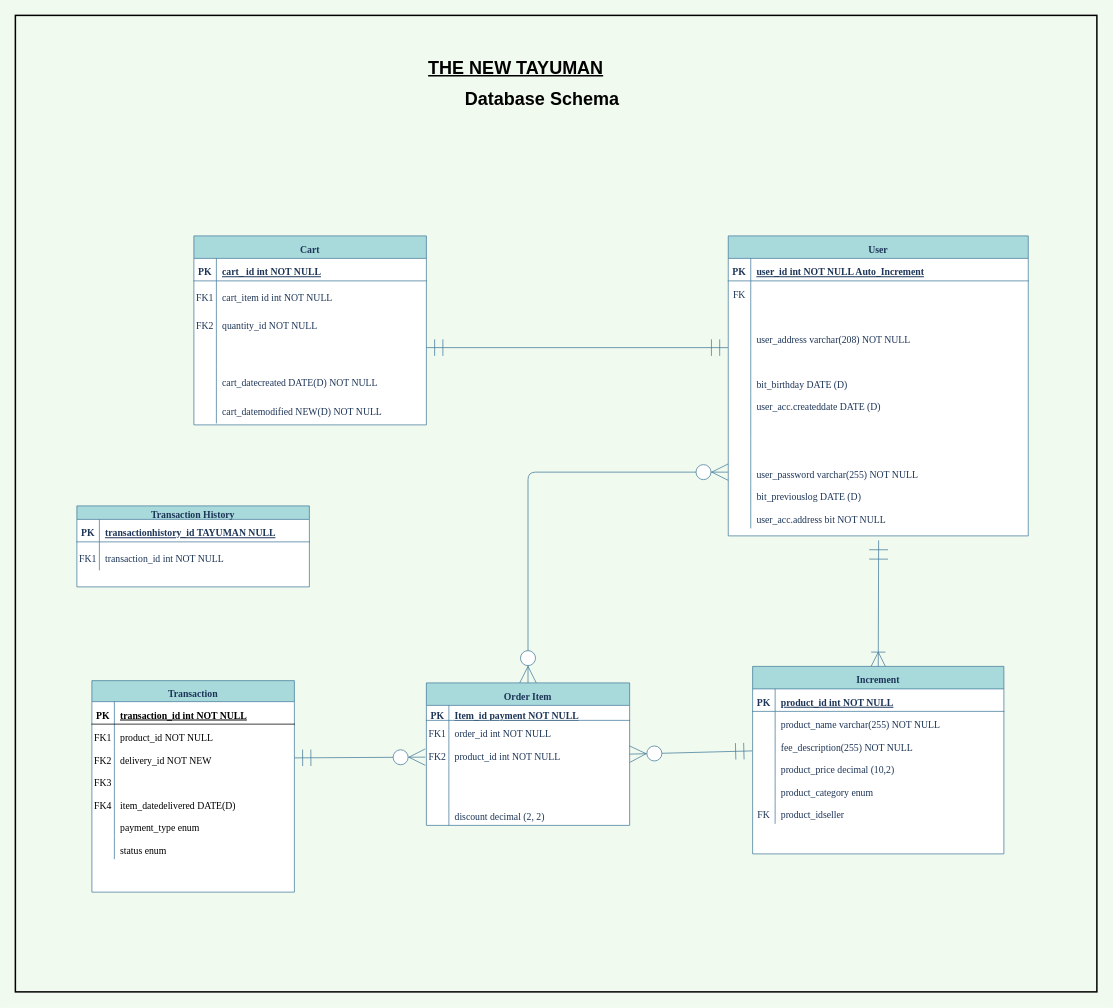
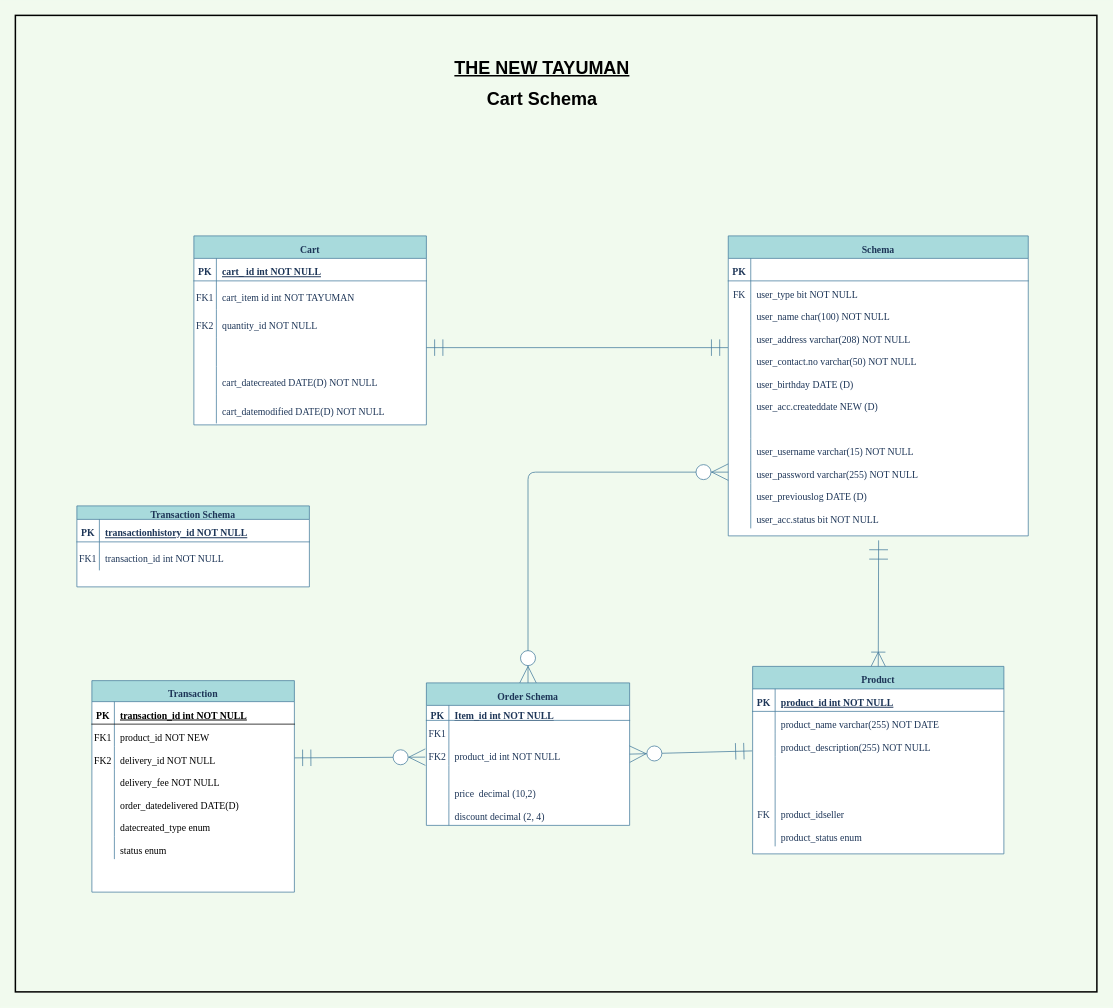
- <mxCell id="83" value="&lt;font style=&quot;font-size: 24px&quot;&gt;&lt;b&gt;&lt;u&gt;THE NEW TAYUMAN&lt;/u&gt;&lt;/b&gt;&lt;/font&gt;" style="text;html=1;align=center;verticalAlign=middle;resizable=0;points=[];autosize=1;" parent="1" vertex="1"><mxGeometry x="560.5" y="76" width="252" height="28" as="geometry" /></mxCell>
+ <mxCell id="83" value="&lt;font style=&quot;font-size: 24px&quot;&gt;&lt;b&gt;&lt;u&gt;THE NEW TAYUMAN&lt;/u&gt;&lt;/b&gt;&lt;/font&gt;" style="text;html=1;align=center;verticalAlign=middle;resizable=0;points=[];autosize=1;" parent="1" vertex="1"><mxGeometry x="595.5" y="76" width="252" height="28" as="geometry" /></mxCell>
- <mxCell id="84" value="&lt;span style=&quot;font-size: 24px&quot;&gt;&lt;b&gt;Database Schema&lt;/b&gt;&lt;/span&gt;" style="text;html=1;align=center;verticalAlign=middle;resizable=0;points=[];autosize=1;" parent="1" vertex="1"><mxGeometry x="609.5" y="118" width="224" height="28" as="geometry" /></mxCell>
+ <mxCell id="84" value="&lt;span style=&quot;font-size: 24px&quot;&gt;&lt;b&gt;Cart Schema&lt;/b&gt;&lt;/span&gt;" style="text;html=1;align=center;verticalAlign=middle;resizable=0;points=[];autosize=1;" parent="1" vertex="1"><mxGeometry x="609.5" y="118" width="224" height="28" as="geometry" /></mxCell>
- <mxCell id="21" value="User" style="shape=table;startSize=30;container=1;collapsible=1;childLayout=tableLayout;fixedRows=1;rowLines=0;fontStyle=1;align=center;resizeLast=1;fillColor=#A8DADC;strokeColor=#457B9D;fontColor=#1D3557;fontFamily=Verdana;spacingTop=5;fontSize=13;swimlaneFillColor=#ffffff;" parent="1" vertex="1"><mxGeometry x="970.5" y="314" width="400" height="400" as="geometry" /></mxCell>
+ <mxCell id="21" value="Schema" style="shape=table;startSize=30;container=1;collapsible=1;childLayout=tableLayout;fixedRows=1;rowLines=0;fontStyle=1;align=center;resizeLast=1;fillColor=#A8DADC;strokeColor=#457B9D;fontColor=#1D3557;fontFamily=Verdana;spacingTop=5;fontSize=13;swimlaneFillColor=#ffffff;" parent="1" vertex="1"><mxGeometry x="970.5" y="314" width="400" height="400" as="geometry" /></mxCell>
- <mxCell id="24" value="user_id int NOT NULL Auto_Increment" style="shape=partialRectangle;overflow=hidden;connectable=0;fillColor=none;top=0;left=0;bottom=0;right=0;align=left;spacingLeft=6;fontStyle=5;strokeColor=#457B9D;fontColor=#1D3557;fontFamily=Verdana;spacingTop=5;fontSize=13;" parent="22" vertex="1"><mxGeometry x="30" width="370" height="30" as="geometry" /></mxCell>
+ <mxCell id="27" value="user_type bit NOT NULL" style="shape=partialRectangle;overflow=hidden;connectable=0;fillColor=none;top=0;left=0;bottom=0;right=0;align=left;spacingLeft=6;strokeColor=#457B9D;fontColor=#1D3557;fontFamily=Verdana;spacingTop=5;fontSize=13;" parent="25" vertex="1"><mxGeometry x="30" width="370" height="30" as="geometry" /></mxCell>
- <mxCell id="91" value="cart_item id int NOT NULL" style="shape=partialRectangle;overflow=hidden;connectable=0;fillColor=none;top=0;left=0;bottom=0;right=0;align=left;spacingLeft=6;strokeColor=#457B9D;fontColor=#1D3557;fontFamily=Verdana;spacingTop=5;fontSize=13;" parent="89" vertex="1"><mxGeometry x="30" width="280" height="38" as="geometry" /></mxCell>
+ <mxCell id="91" value="cart_item id int NOT TAYUMAN" style="shape=partialRectangle;overflow=hidden;connectable=0;fillColor=none;top=0;left=0;bottom=0;right=0;align=left;spacingLeft=6;strokeColor=#457B9D;fontColor=#1D3557;fontFamily=Verdana;spacingTop=5;fontSize=13;" parent="89" vertex="1"><mxGeometry x="30" width="280" height="38" as="geometry" /></mxCell>
+ <mxCell id="30" value="user_name char(100) NOT NULL" style="shape=partialRectangle;overflow=hidden;connectable=0;fillColor=none;top=0;left=0;bottom=0;right=0;align=left;spacingLeft=6;strokeColor=#457B9D;fontColor=#1D3557;fontFamily=Verdana;spacingTop=5;fontSize=13;" parent="28" vertex="1"><mxGeometry x="30" width="370" height="30" as="geometry" /></mxCell>
+ <mxCell id="36" value="user_contact.no varchar(50) NOT NULL" style="shape=partialRectangle;overflow=hidden;connectable=0;fillColor=none;top=0;left=0;bottom=0;right=0;align=left;spacingLeft=6;strokeColor=#457B9D;fontColor=#1D3557;fontFamily=Verdana;spacingTop=5;fontSize=13;" parent="34" vertex="1"><mxGeometry x="30" width="370" height="30" as="geometry" /></mxCell>
- <mxCell id="39" value="bit_birthday DATE (D) " style="shape=partialRectangle;overflow=hidden;connectable=0;fillColor=none;top=0;left=0;bottom=0;right=0;align=left;spacingLeft=6;strokeColor=#457B9D;fontColor=#1D3557;fontFamily=Verdana;spacingTop=5;fontSize=13;" parent="37" vertex="1"><mxGeometry x="30" width="370" height="30" as="geometry" /></mxCell>
+ <mxCell id="39" value="user_birthday DATE (D) " style="shape=partialRectangle;overflow=hidden;connectable=0;fillColor=none;top=0;left=0;bottom=0;right=0;align=left;spacingLeft=6;strokeColor=#457B9D;fontColor=#1D3557;fontFamily=Verdana;spacingTop=5;fontSize=13;" parent="37" vertex="1"><mxGeometry x="30" width="370" height="30" as="geometry" /></mxCell>
- <mxCell id="42" value="user_acc.createddate DATE (D)" style="shape=partialRectangle;overflow=hidden;connectable=0;fillColor=none;top=0;left=0;bottom=0;right=0;align=left;spacingLeft=6;strokeColor=#457B9D;fontColor=#1D3557;fontFamily=Verdana;spacingTop=5;fontSize=13;" parent="40" vertex="1"><mxGeometry x="30" width="370" height="30" as="geometry" /></mxCell>
+ <mxCell id="42" value="user_acc.createddate NEW (D)" style="shape=partialRectangle;overflow=hidden;connectable=0;fillColor=none;top=0;left=0;bottom=0;right=0;align=left;spacingLeft=6;strokeColor=#457B9D;fontColor=#1D3557;fontFamily=Verdana;spacingTop=5;fontSize=13;" parent="40" vertex="1"><mxGeometry x="30" width="370" height="30" as="geometry" /></mxCell>
- <mxCell id="103" value="cart_datemodified NEW(D) NOT NULL" style="shape=partialRectangle;overflow=hidden;connectable=0;fillColor=none;top=0;left=0;bottom=0;right=0;align=left;spacingLeft=6;strokeColor=#457B9D;fontColor=#1D3557;fontFamily=Verdana;spacingTop=5;fontSize=13;" parent="101" vertex="1"><mxGeometry x="30" width="280" height="38" as="geometry" /></mxCell>
+ <mxCell id="103" value="cart_datemodified DATE(D) NOT NULL" style="shape=partialRectangle;overflow=hidden;connectable=0;fillColor=none;top=0;left=0;bottom=0;right=0;align=left;spacingLeft=6;strokeColor=#457B9D;fontColor=#1D3557;fontFamily=Verdana;spacingTop=5;fontSize=13;" parent="101" vertex="1"><mxGeometry x="30" width="280" height="38" as="geometry" /></mxCell>
+ <mxCell id="48" value="user_username varchar(15) NOT NULL" style="shape=partialRectangle;overflow=hidden;connectable=0;fillColor=none;top=0;left=0;bottom=0;right=0;align=left;spacingLeft=6;strokeColor=#457B9D;fontColor=#1D3557;fontFamily=Verdana;spacingTop=5;fontSize=13;" parent="46" vertex="1"><mxGeometry x="30" width="370" height="30" as="geometry" /></mxCell>
- <mxCell id="54" value="bit_previouslog DATE (D)" style="shape=partialRectangle;overflow=hidden;connectable=0;fillColor=none;top=0;left=0;bottom=0;right=0;align=left;spacingLeft=6;strokeColor=#457B9D;fontColor=#1D3557;fontFamily=Verdana;spacingTop=5;fontSize=13;" parent="52" vertex="1"><mxGeometry x="30" width="370" height="30" as="geometry" /></mxCell>
+ <mxCell id="54" value="user_previouslog DATE (D)" style="shape=partialRectangle;overflow=hidden;connectable=0;fillColor=none;top=0;left=0;bottom=0;right=0;align=left;spacingLeft=6;strokeColor=#457B9D;fontColor=#1D3557;fontFamily=Verdana;spacingTop=5;fontSize=13;" parent="52" vertex="1"><mxGeometry x="30" width="370" height="30" as="geometry" /></mxCell>
- <mxCell id="127" value="Transaction History" style="shape=table;startSize=18;container=1;collapsible=1;childLayout=tableLayout;fixedRows=1;rowLines=0;fontStyle=1;align=center;resizeLast=1;fillColor=#A8DADC;strokeColor=#457B9D;fontColor=#1D3557;fontFamily=Verdana;spacingTop=5;fontSize=13;swimlaneFillColor=#ffffff;" parent="1" vertex="1"><mxGeometry x="102" y="674" width="310" height="108" as="geometry" /></mxCell>
+ <mxCell id="127" value="Transaction Schema" style="shape=table;startSize=18;container=1;collapsible=1;childLayout=tableLayout;fixedRows=1;rowLines=0;fontStyle=1;align=center;resizeLast=1;fillColor=#A8DADC;strokeColor=#457B9D;fontColor=#1D3557;fontFamily=Verdana;spacingTop=5;fontSize=13;swimlaneFillColor=#ffffff;" parent="1" vertex="1"><mxGeometry x="102" y="674" width="310" height="108" as="geometry" /></mxCell>
- <mxCell id="57" value="user_acc.address bit NOT NULL" style="shape=partialRectangle;overflow=hidden;connectable=0;fillColor=none;top=0;left=0;bottom=0;right=0;align=left;spacingLeft=6;strokeColor=#457B9D;fontColor=#1D3557;fontFamily=Verdana;spacingTop=5;fontSize=13;" parent="55" vertex="1"><mxGeometry x="30" width="370" height="30" as="geometry" /></mxCell>
+ <mxCell id="57" value="user_acc.status bit NOT NULL" style="shape=partialRectangle;overflow=hidden;connectable=0;fillColor=none;top=0;left=0;bottom=0;right=0;align=left;spacingLeft=6;strokeColor=#457B9D;fontColor=#1D3557;fontFamily=Verdana;spacingTop=5;fontSize=13;" parent="55" vertex="1"><mxGeometry x="30" width="370" height="30" as="geometry" /></mxCell>
- <mxCell id="130" value="transactionhistory_id TAYUMAN NULL" style="shape=partialRectangle;overflow=hidden;connectable=0;fillColor=none;top=0;left=0;bottom=0;right=0;align=left;spacingLeft=6;fontStyle=5;strokeColor=#457B9D;fontColor=#1D3557;fontFamily=Verdana;spacingTop=5;fontSize=13;" parent="128" vertex="1"><mxGeometry x="30" width="280" height="30" as="geometry" /></mxCell>
+ <mxCell id="130" value="transactionhistory_id NOT NULL" style="shape=partialRectangle;overflow=hidden;connectable=0;fillColor=none;top=0;left=0;bottom=0;right=0;align=left;spacingLeft=6;fontStyle=5;strokeColor=#457B9D;fontColor=#1D3557;fontFamily=Verdana;spacingTop=5;fontSize=13;" parent="128" vertex="1"><mxGeometry x="30" width="280" height="30" as="geometry" /></mxCell>
- <mxCell id="58" value="Increment" style="shape=table;startSize=30;container=1;collapsible=1;childLayout=tableLayout;fixedRows=1;rowLines=0;fontStyle=1;align=center;resizeLast=1;fillColor=#A8DADC;strokeColor=#457B9D;fontColor=#1D3557;fontFamily=Verdana;spacingTop=5;fontSize=13;swimlaneFillColor=#ffffff;" parent="1" vertex="1"><mxGeometry x="1003" y="888" width="335" height="250" as="geometry" /></mxCell>
+ <mxCell id="58" value="Product" style="shape=table;startSize=30;container=1;collapsible=1;childLayout=tableLayout;fixedRows=1;rowLines=0;fontStyle=1;align=center;resizeLast=1;fillColor=#A8DADC;strokeColor=#457B9D;fontColor=#1D3557;fontFamily=Verdana;spacingTop=5;fontSize=13;swimlaneFillColor=#ffffff;" parent="1" vertex="1"><mxGeometry x="1003" y="888" width="335" height="250" as="geometry" /></mxCell>
- <mxCell id="3" value="Order Item" style="shape=table;startSize=30;container=1;collapsible=1;childLayout=tableLayout;fixedRows=1;rowLines=0;fontStyle=1;align=center;resizeLast=1;fillColor=#A8DADC;strokeColor=#457B9D;fontColor=#1D3557;fontFamily=Verdana;spacingTop=5;fontSize=13;swimlaneFillColor=#ffffff;" parent="1" vertex="1"><mxGeometry x="568" y="910" width="271" height="190" as="geometry" /></mxCell>
+ <mxCell id="3" value="Order Schema" style="shape=table;startSize=30;container=1;collapsible=1;childLayout=tableLayout;fixedRows=1;rowLines=0;fontStyle=1;align=center;resizeLast=1;fillColor=#A8DADC;strokeColor=#457B9D;fontColor=#1D3557;fontFamily=Verdana;spacingTop=5;fontSize=13;swimlaneFillColor=#ffffff;" parent="1" vertex="1"><mxGeometry x="568" y="910" width="271" height="190" as="geometry" /></mxCell>
- <mxCell id="6" value="Item_id payment NOT NULL" style="shape=partialRectangle;overflow=hidden;connectable=0;fillColor=none;top=0;left=0;bottom=0;right=0;align=left;spacingLeft=6;fontStyle=5;strokeColor=#457B9D;fontColor=#1D3557;fontFamily=Verdana;spacingTop=5;fontSize=13;" parent="4" vertex="1"><mxGeometry x="30" width="241" height="20" as="geometry" /></mxCell>
+ <mxCell id="6" value="Item_id int NOT NULL" style="shape=partialRectangle;overflow=hidden;connectable=0;fillColor=none;top=0;left=0;bottom=0;right=0;align=left;spacingLeft=6;fontStyle=5;strokeColor=#457B9D;fontColor=#1D3557;fontFamily=Verdana;spacingTop=5;fontSize=13;" parent="4" vertex="1"><mxGeometry x="30" width="241" height="20" as="geometry" /></mxCell>
- <mxCell id="64" value="product_name varchar(255) NOT NULL" style="shape=partialRectangle;overflow=hidden;connectable=0;fillColor=none;top=0;left=0;bottom=0;right=0;align=left;spacingLeft=6;strokeColor=#457B9D;fontColor=#1D3557;fontFamily=Verdana;spacingTop=5;fontSize=13;" parent="62" vertex="1"><mxGeometry x="30" width="305" height="30" as="geometry" /></mxCell>
+ <mxCell id="64" value="product_name varchar(255) NOT DATE" style="shape=partialRectangle;overflow=hidden;connectable=0;fillColor=none;top=0;left=0;bottom=0;right=0;align=left;spacingLeft=6;strokeColor=#457B9D;fontColor=#1D3557;fontFamily=Verdana;spacingTop=5;fontSize=13;" parent="62" vertex="1"><mxGeometry x="30" width="305" height="30" as="geometry" /></mxCell>
- <mxCell id="9" value="order_id int NOT NULL" style="shape=partialRectangle;overflow=hidden;connectable=0;fillColor=none;top=0;left=0;bottom=0;right=0;align=left;spacingLeft=6;strokeColor=#457B9D;fontColor=#1D3557;fontFamily=Verdana;spacingTop=5;fontSize=13;" parent="7" vertex="1"><mxGeometry x="30" width="241" height="30" as="geometry" /></mxCell>
- <mxCell id="111" value="product_id NOT NULL" style="shape=partialRectangle;connectable=0;fillColor=none;top=0;left=0;bottom=0;right=0;align=left;spacingLeft=6;overflow=hidden;fontFamily=Verdana;spacingTop=5;fontSize=13;" parent="109" vertex="1"><mxGeometry x="30" width="240" height="30" as="geometry" /></mxCell>
+ <mxCell id="111" value="product_id NOT NEW" style="shape=partialRectangle;connectable=0;fillColor=none;top=0;left=0;bottom=0;right=0;align=left;spacingLeft=6;overflow=hidden;fontFamily=Verdana;spacingTop=5;fontSize=13;" parent="109" vertex="1"><mxGeometry x="30" width="240" height="30" as="geometry" /></mxCell>
- <mxCell id="67" value="fee_description(255) NOT NULL" style="shape=partialRectangle;overflow=hidden;connectable=0;fillColor=none;top=0;left=0;bottom=0;right=0;align=left;spacingLeft=6;strokeColor=#457B9D;fontColor=#1D3557;fontFamily=Verdana;spacingTop=5;fontSize=13;" parent="65" vertex="1"><mxGeometry x="30" width="305" height="30" as="geometry" /></mxCell>
+ <mxCell id="67" value="product_description(255) NOT NULL" style="shape=partialRectangle;overflow=hidden;connectable=0;fillColor=none;top=0;left=0;bottom=0;right=0;align=left;spacingLeft=6;strokeColor=#457B9D;fontColor=#1D3557;fontFamily=Verdana;spacingTop=5;fontSize=13;" parent="65" vertex="1"><mxGeometry x="30" width="305" height="30" as="geometry" /></mxCell>
- <mxCell id="114" value="delivery_id NOT NEW" style="shape=partialRectangle;connectable=0;fillColor=none;top=0;left=0;bottom=0;right=0;align=left;spacingLeft=6;overflow=hidden;fontFamily=Verdana;spacingTop=5;fontSize=13;" parent="112" vertex="1"><mxGeometry x="30" width="240" height="30" as="geometry" /></mxCell>
+ <mxCell id="114" value="delivery_id NOT NULL" style="shape=partialRectangle;connectable=0;fillColor=none;top=0;left=0;bottom=0;right=0;align=left;spacingLeft=6;overflow=hidden;fontFamily=Verdana;spacingTop=5;fontSize=13;" parent="112" vertex="1"><mxGeometry x="30" width="240" height="30" as="geometry" /></mxCell>
- <mxCell id="70" value="product_price decimal (10,2)" style="shape=partialRectangle;overflow=hidden;connectable=0;fillColor=none;top=0;left=0;bottom=0;right=0;align=left;spacingLeft=6;strokeColor=#457B9D;fontColor=#1D3557;fontFamily=Verdana;spacingTop=5;fontSize=13;" parent="68" vertex="1"><mxGeometry x="30" width="305" height="30" as="geometry" /></mxCell>
- <mxCell id="116" value="FK3" style="shape=partialRectangle;connectable=0;fillColor=none;top=0;left=0;bottom=0;right=0;editable=1;overflow=hidden;fontFamily=Verdana;spacingTop=5;fontSize=13;" parent="115" vertex="1"><mxGeometry width="30" height="30" as="geometry" /></mxCell>
+ <mxCell id="117" value="delivery_fee NOT NULL" style="shape=partialRectangle;connectable=0;fillColor=none;top=0;left=0;bottom=0;right=0;align=left;spacingLeft=6;overflow=hidden;fontFamily=Verdana;spacingTop=5;fontSize=13;" parent="115" vertex="1"><mxGeometry x="30" width="240" height="30" as="geometry" /></mxCell>
- <mxCell id="73" value="product_category enum" style="shape=partialRectangle;overflow=hidden;connectable=0;fillColor=none;top=0;left=0;bottom=0;right=0;align=left;spacingLeft=6;strokeColor=#457B9D;fontColor=#1D3557;fontFamily=Verdana;spacingTop=5;fontSize=13;" parent="71" vertex="1"><mxGeometry x="30" width="305" height="30" as="geometry" /></mxCell>
+ <mxCell id="17" value="price  decimal (10,2)" style="shape=partialRectangle;overflow=hidden;connectable=0;fillColor=none;top=0;left=0;bottom=0;right=0;align=left;spacingLeft=6;strokeColor=#457B9D;fontColor=#1D3557;fontFamily=Verdana;spacingTop=5;fontSize=13;" parent="15" vertex="1"><mxGeometry x="30" width="241" height="30" as="geometry" /></mxCell>
- <mxCell id="119" value="FK4" style="shape=partialRectangle;connectable=0;fillColor=none;top=0;left=0;bottom=0;right=0;editable=1;overflow=hidden;fontFamily=Verdana;spacingTop=5;fontSize=13;" parent="118" vertex="1"><mxGeometry width="30" height="30" as="geometry" /></mxCell>
- <mxCell id="120" value="item_datedelivered DATE(D)" style="shape=partialRectangle;connectable=0;fillColor=none;top=0;left=0;bottom=0;right=0;align=left;spacingLeft=6;overflow=hidden;fontFamily=Verdana;spacingTop=5;fontSize=13;" parent="118" vertex="1"><mxGeometry x="30" width="240" height="30" as="geometry" /></mxCell>
+ <mxCell id="120" value="order_datedelivered DATE(D)" style="shape=partialRectangle;connectable=0;fillColor=none;top=0;left=0;bottom=0;right=0;align=left;spacingLeft=6;overflow=hidden;fontFamily=Verdana;spacingTop=5;fontSize=13;" parent="118" vertex="1"><mxGeometry x="30" width="240" height="30" as="geometry" /></mxCell>
- <mxCell id="20" value="discount decimal (2, 2)" style="shape=partialRectangle;overflow=hidden;connectable=0;fillColor=none;top=0;left=0;bottom=0;right=0;align=left;spacingLeft=6;strokeColor=#457B9D;fontColor=#1D3557;fontFamily=Verdana;spacingTop=5;fontSize=13;" parent="18" vertex="1"><mxGeometry x="30" width="241" height="30" as="geometry" /></mxCell>
+ <mxCell id="20" value="discount decimal (2, 4)" style="shape=partialRectangle;overflow=hidden;connectable=0;fillColor=none;top=0;left=0;bottom=0;right=0;align=left;spacingLeft=6;strokeColor=#457B9D;fontColor=#1D3557;fontFamily=Verdana;spacingTop=5;fontSize=13;" parent="18" vertex="1"><mxGeometry x="30" width="241" height="30" as="geometry" /></mxCell>
- <mxCell id="123" value="payment_type enum" style="shape=partialRectangle;connectable=0;fillColor=none;top=0;left=0;bottom=0;right=0;align=left;spacingLeft=6;overflow=hidden;fontFamily=Verdana;spacingTop=5;fontSize=13;" vertex="1" parent="121"><mxGeometry x="30" width="240" height="30" as="geometry" /></mxCell>
+ <mxCell id="123" value="datecreated_type enum" style="shape=partialRectangle;connectable=0;fillColor=none;top=0;left=0;bottom=0;right=0;align=left;spacingLeft=6;overflow=hidden;fontFamily=Verdana;spacingTop=5;fontSize=13;" vertex="1" parent="121"><mxGeometry x="30" width="240" height="30" as="geometry" /></mxCell>
+ <mxCell id="79" value="product_status enum " style="shape=partialRectangle;overflow=hidden;connectable=0;fillColor=none;top=0;left=0;bottom=0;right=0;align=left;spacingLeft=6;strokeColor=#457B9D;fontColor=#1D3557;fontFamily=Verdana;spacingTop=5;fontSize=13;" vertex="1" parent="77"><mxGeometry x="30" width="305" height="30" as="geometry" /></mxCell>
